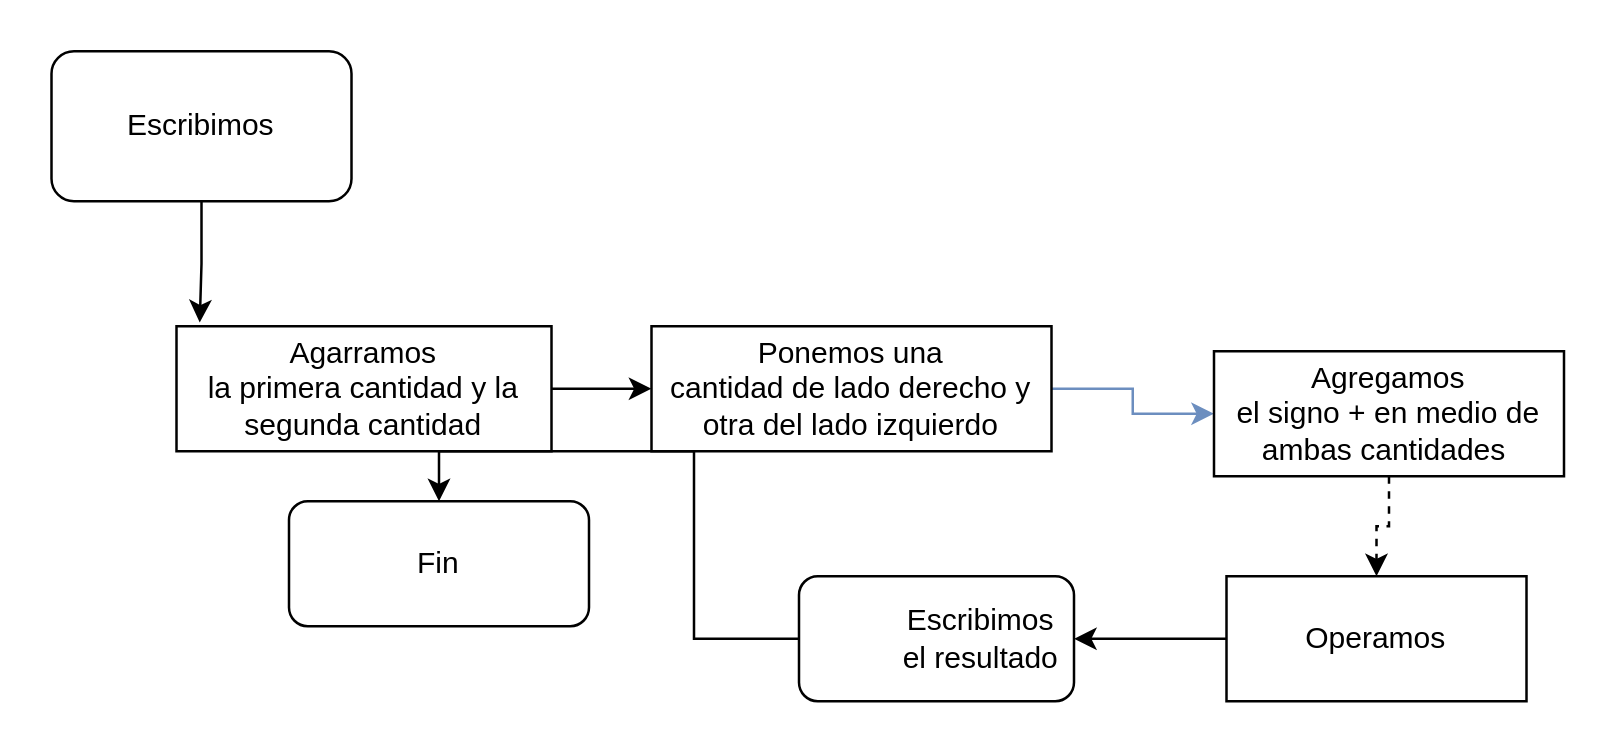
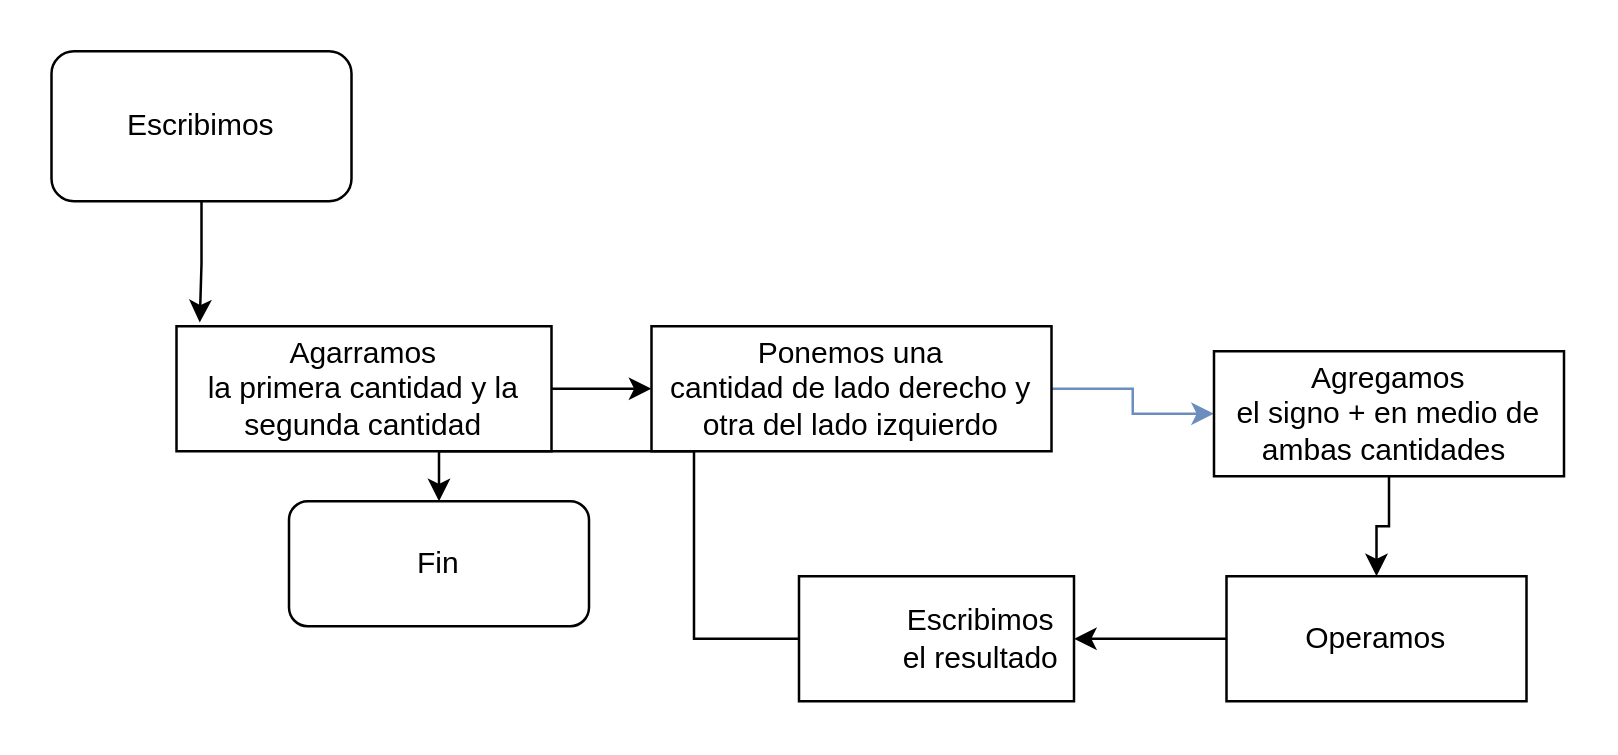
- <mxCell id="8" style="edgeStyle=orthogonalEdgeStyle;rounded=0;orthogonalLoop=1;jettySize=auto;html=1;dashed=1;" edge="1" parent="1" source="9" target="11"><mxGeometry relative="1" as="geometry"><mxPoint x="550" y="230" as="targetPoint" /></mxGeometry></mxCell>
+ <mxCell id="8" style="edgeStyle=orthogonalEdgeStyle;rounded=0;orthogonalLoop=1;jettySize=auto;html=1;" edge="1" parent="1" source="9" target="11"><mxGeometry relative="1" as="geometry"><mxPoint x="550" y="230" as="targetPoint" /></mxGeometry></mxCell>
- <mxCell id="13" value="&lt;p style=&quot;margin-left:27.0pt;mso-add-space:auto;&lt;br/&gt;text-indent:-27.0pt;mso-list:l0 level1 lfo1&quot; class=&quot;MsoListParagraph&quot;&gt;&lt;span lang=&quot;ES&quot;&gt;Escribimos&lt;br/&gt;el resultado&lt;/span&gt;&lt;/p&gt;" style="whiteSpace=wrap;html=1;rounded=1;" vertex="1" parent="1"><mxGeometry x="319" y="230" width="110" height="50" as="geometry" /></mxCell>
+ <mxCell id="13" value="&lt;p style=&quot;margin-left:27.0pt;mso-add-space:auto;&lt;br/&gt;text-indent:-27.0pt;mso-list:l0 level1 lfo1&quot; class=&quot;MsoListParagraph&quot;&gt;&lt;span lang=&quot;ES&quot;&gt;Escribimos&lt;br/&gt;el resultado&lt;/span&gt;&lt;/p&gt;" style="rounded=0;whiteSpace=wrap;html=1;" vertex="1" parent="1"><mxGeometry x="319" y="230" width="110" height="50" as="geometry" /></mxCell>
